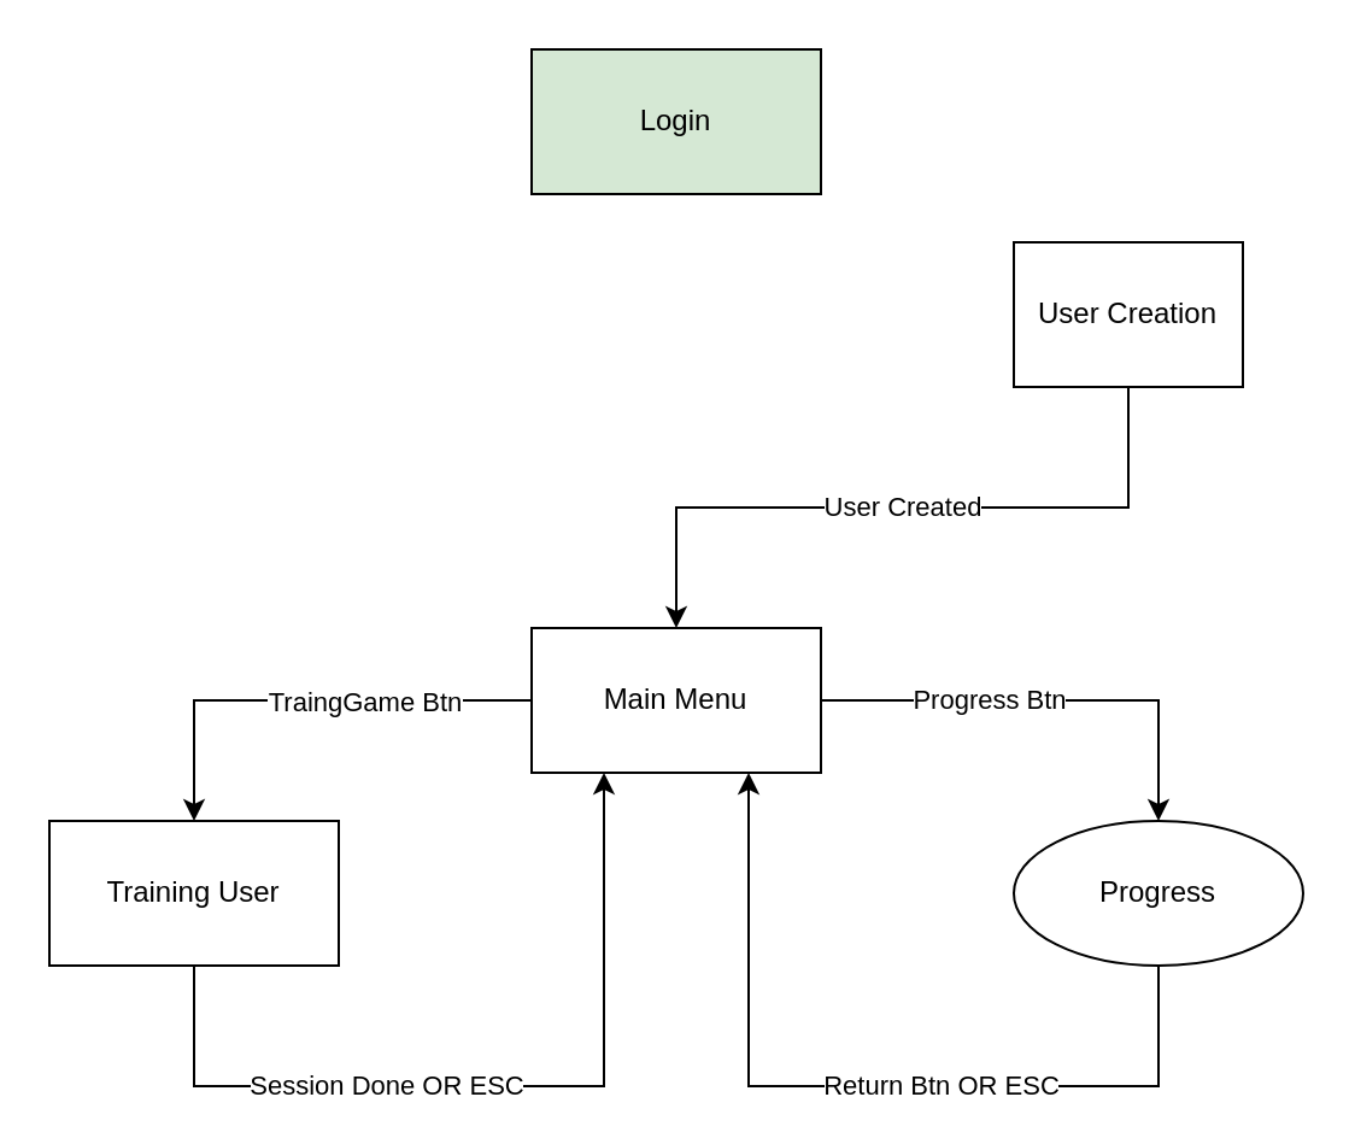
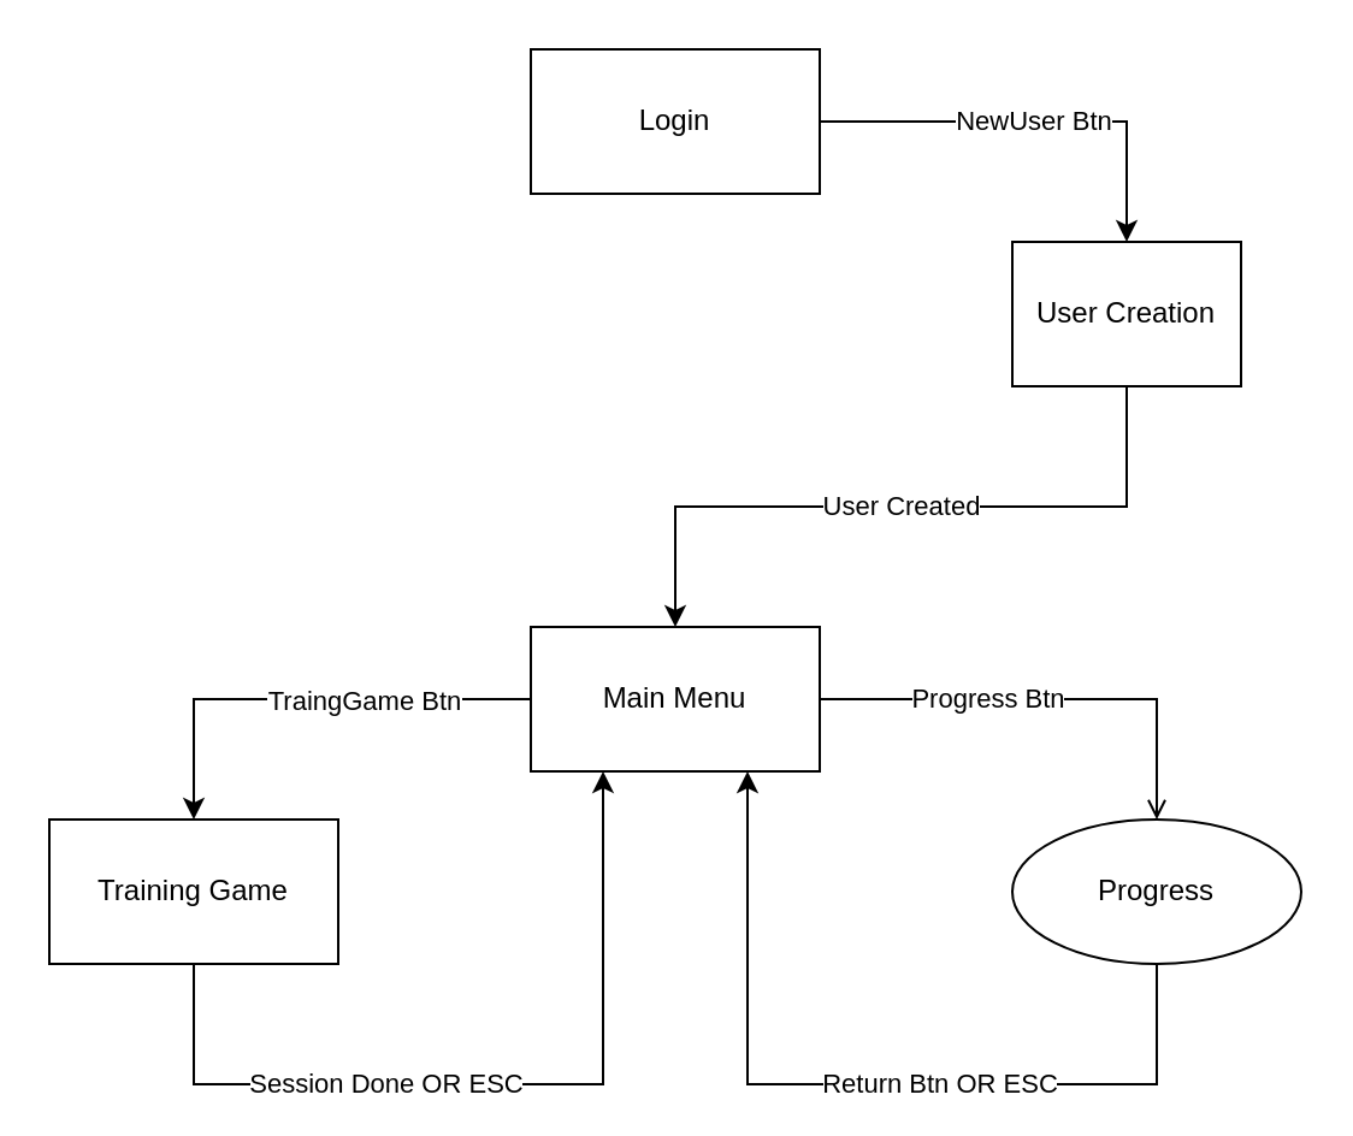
- <mxCell id="3" value="Login" style="rounded=0;whiteSpace=wrap;html=1;fillColor=#d5e8d4;" vertex="1" parent="1"><mxGeometry x="220" y="20" width="120" height="60" as="geometry" /></mxCell>
+ <mxCell id="3" value="Login" style="rounded=0;whiteSpace=wrap;html=1;" vertex="1" parent="1"><mxGeometry x="220" y="20" width="120" height="60" as="geometry" /></mxCell>
+ <mxCell id="2" value="NewUser Btn" style="edgeStyle=orthogonalEdgeStyle;rounded=0;orthogonalLoop=1;jettySize=auto;html=1;entryX=0.5;entryY=0;entryDx=0;entryDy=0;" edge="1" parent="1" source="3" target="13"><mxGeometry relative="1" as="geometry" /></mxCell>
- <mxCell id="4" value="Progress Btn" style="edgeStyle=orthogonalEdgeStyle;rounded=0;orthogonalLoop=1;jettySize=auto;html=1;exitX=1;exitY=0.5;exitDx=0;exitDy=0;" edge="1" parent="1" source="7" target="11"><mxGeometry x="-0.263" relative="1" as="geometry"><mxPoint as="offset" /></mxGeometry></mxCell>
+ <mxCell id="4" value="Progress Btn" style="edgeStyle=orthogonalEdgeStyle;rounded=0;orthogonalLoop=1;jettySize=auto;html=1;exitX=1;exitY=0.5;exitDx=0;exitDy=0;endArrow=open;" edge="1" parent="1" source="7" target="11"><mxGeometry x="-0.263" relative="1" as="geometry"><mxPoint as="offset" /></mxGeometry></mxCell>
- <mxCell id="9" value="Training User" style="rounded=0;whiteSpace=wrap;html=1;" vertex="1" parent="1"><mxGeometry x="20" y="340" width="120" height="60" as="geometry" /></mxCell>
+ <mxCell id="9" value="Training Game" style="rounded=0;whiteSpace=wrap;html=1;" vertex="1" parent="1"><mxGeometry x="20" y="340" width="120" height="60" as="geometry" /></mxCell>
